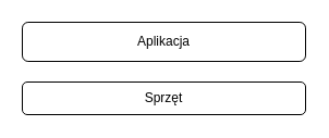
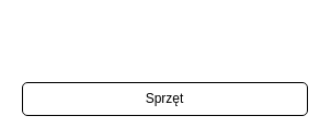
- <mxCell id="3" value="Aplikacja" style="rounded=1;whiteSpace=wrap;html=1;fillColor=none;" vertex="1" parent="1"><mxGeometry x="20" y="20" width="260" height="36" as="geometry" /></mxCell>
